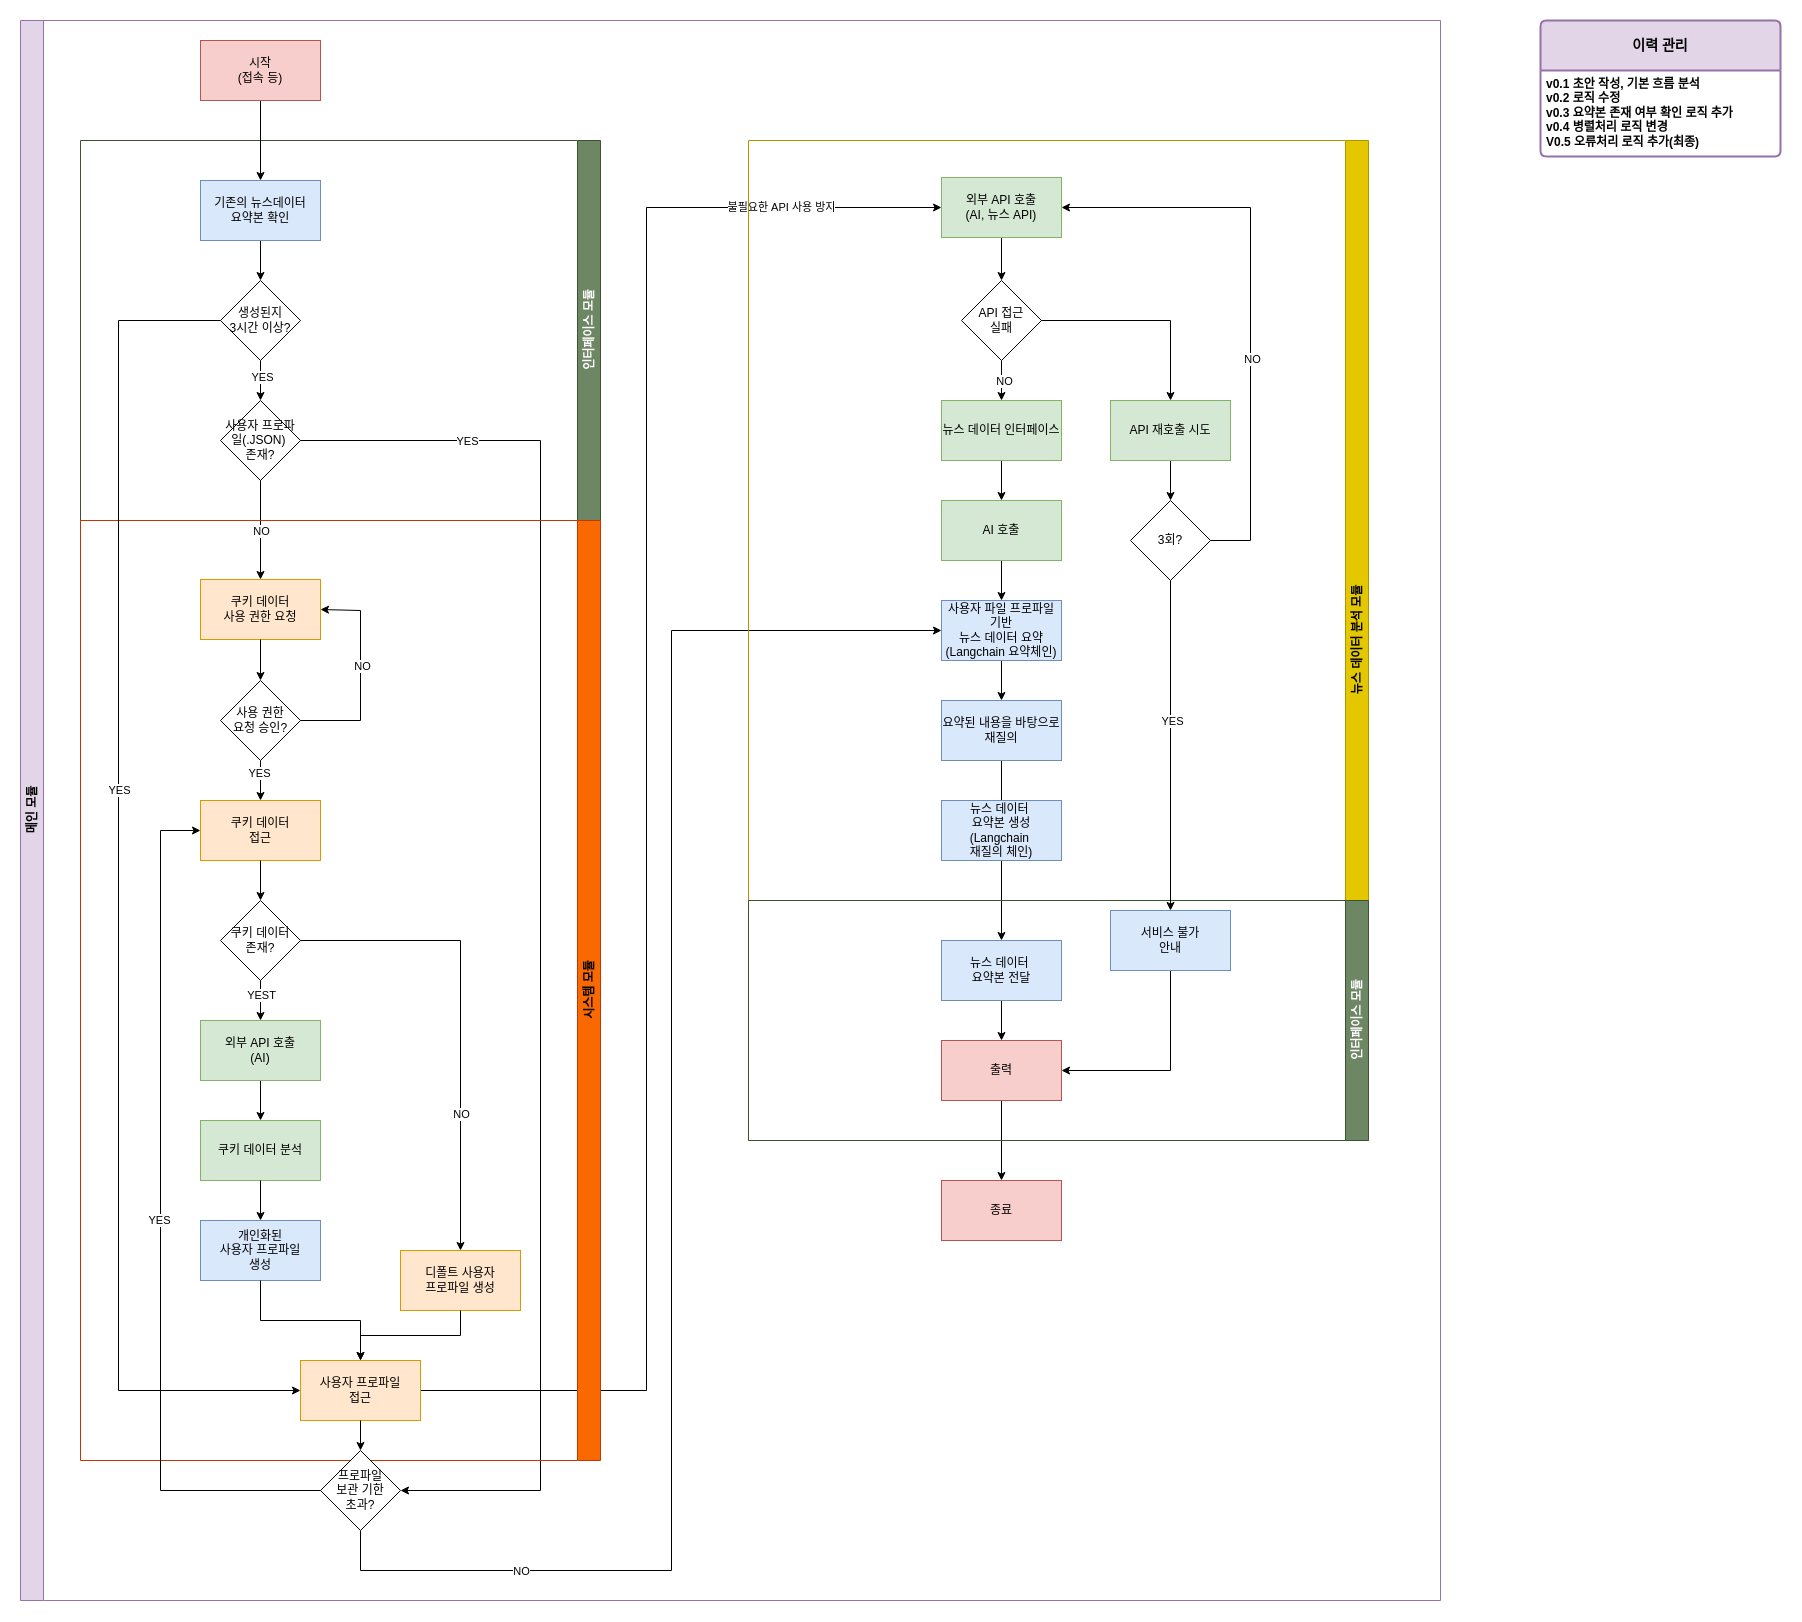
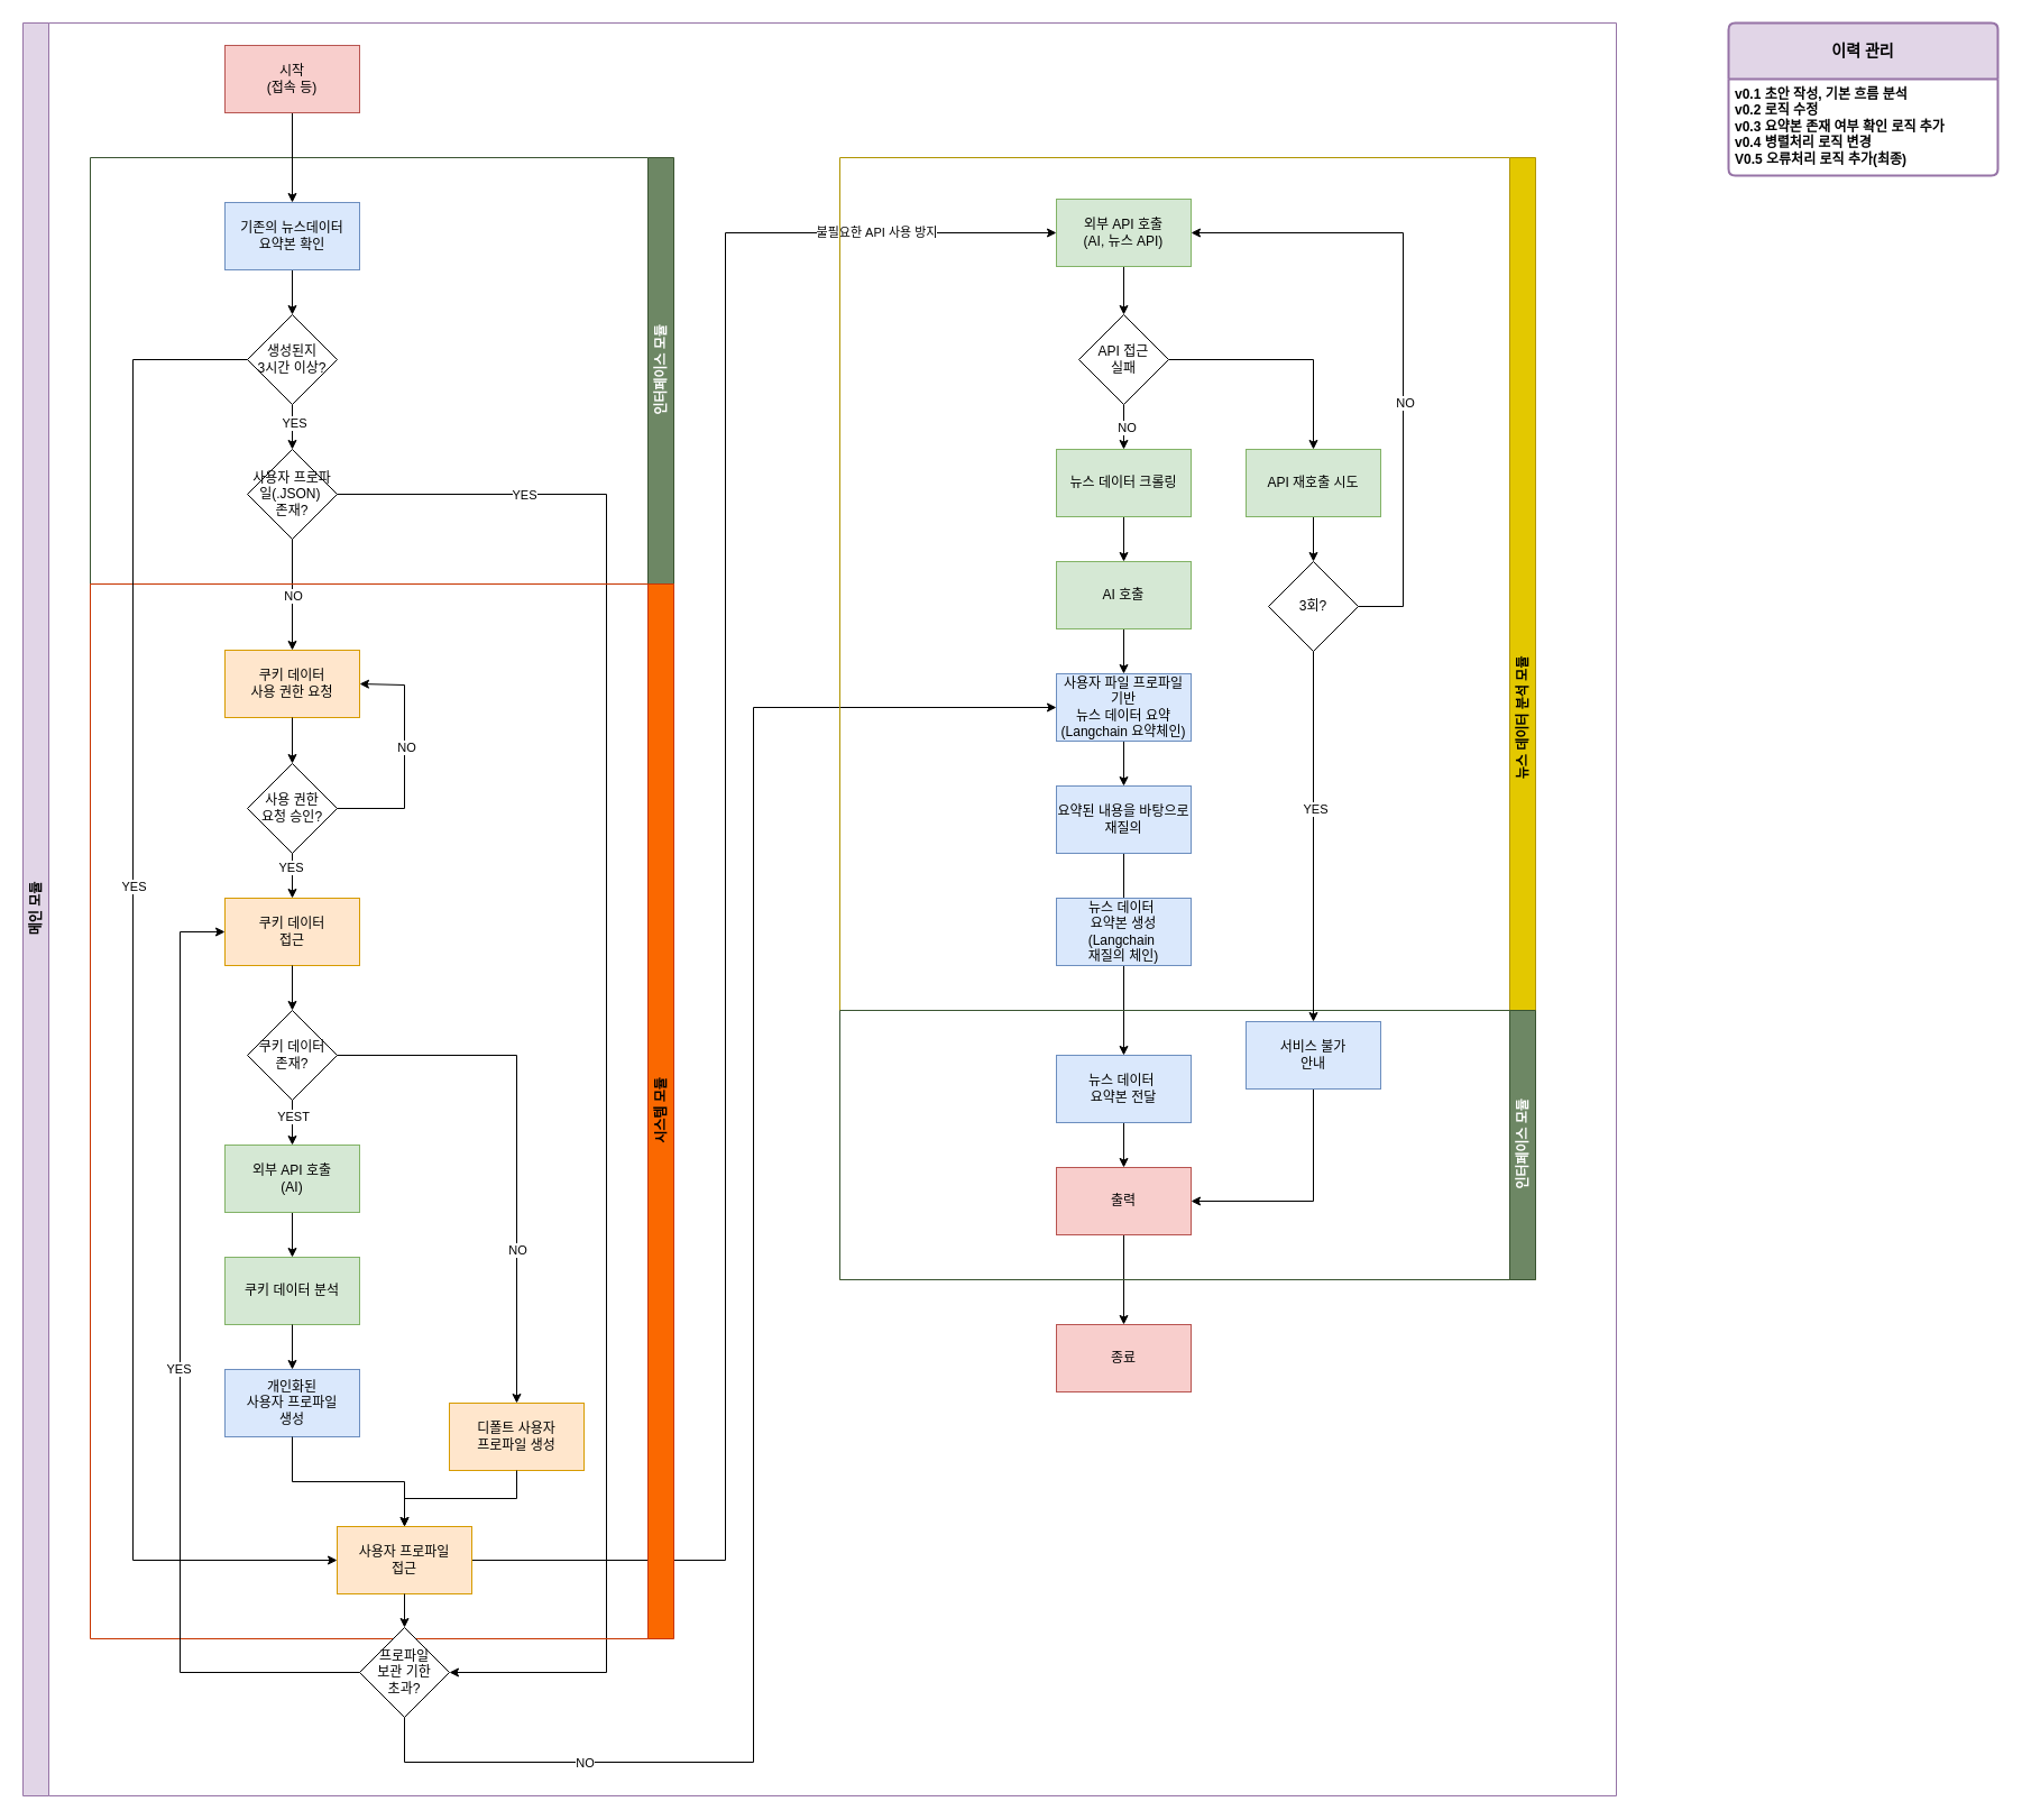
- <mxCell id="52" value="뉴스 데이터 인터페이스" style="rounded=0;whiteSpace=wrap;html=1;fillColor=#d5e8d4;strokeColor=#82b366;" parent="48" vertex="1"><mxGeometry x="193" y="260" width="120" height="60" as="geometry" /></mxCell>
+ <mxCell id="52" value="뉴스 데이터 크롤링" style="rounded=0;whiteSpace=wrap;html=1;fillColor=#d5e8d4;strokeColor=#82b366;" parent="48" vertex="1"><mxGeometry x="193" y="260" width="120" height="60" as="geometry" /></mxCell>
